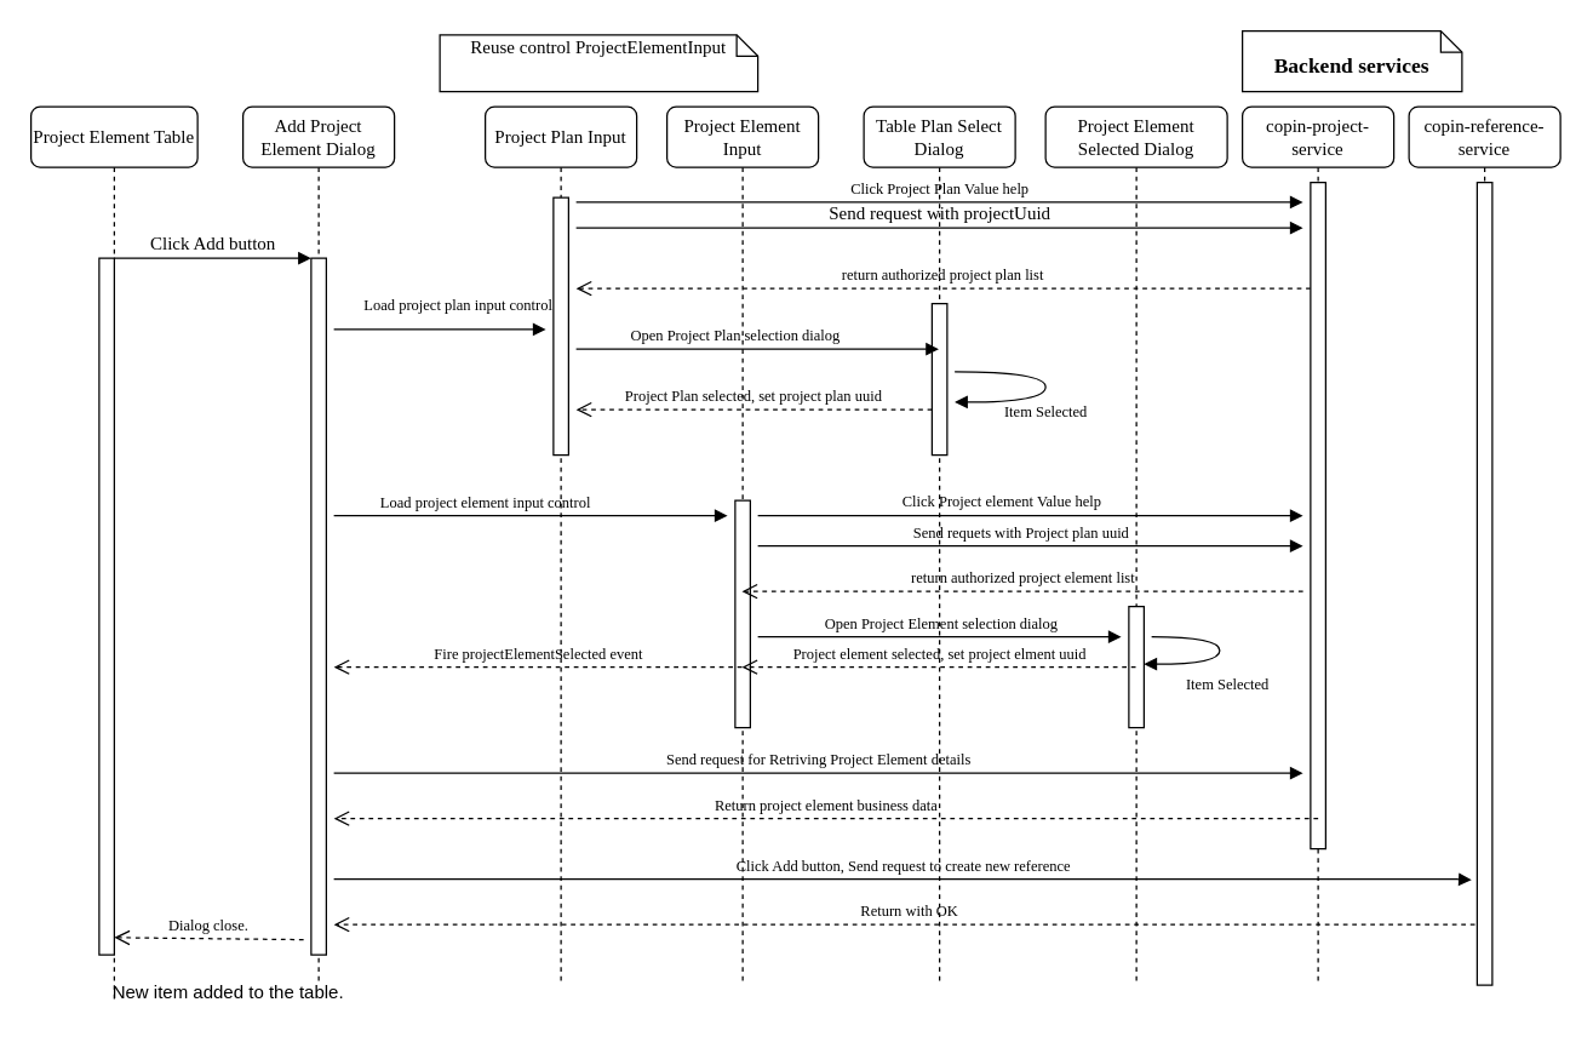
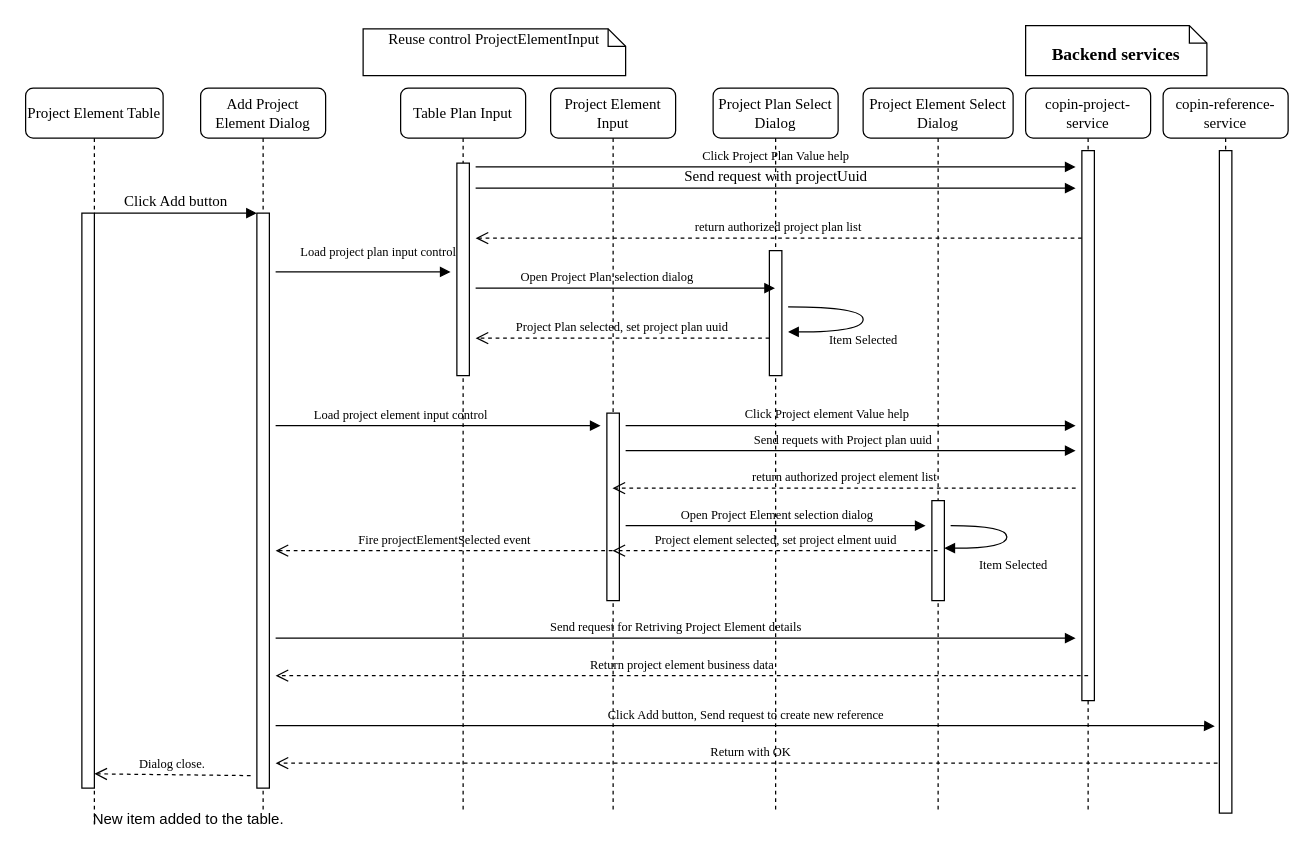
- <mxCell id="5" value="Project Plan Input" style="shape=umlLifeline;perimeter=lifelinePerimeter;whiteSpace=wrap;html=1;container=1;collapsible=0;recursiveResize=0;outlineConnect=0;rounded=1;shadow=0;comic=0;labelBackgroundColor=none;strokeWidth=1;fontFamily=Verdana;fontSize=12;align=center;" parent="1" vertex="1"><mxGeometry x="320" y="70" width="100" height="580" as="geometry" /></mxCell>
+ <mxCell id="5" value="Table Plan Input" style="shape=umlLifeline;perimeter=lifelinePerimeter;whiteSpace=wrap;html=1;container=1;collapsible=0;recursiveResize=0;outlineConnect=0;rounded=1;shadow=0;comic=0;labelBackgroundColor=none;strokeWidth=1;fontFamily=Verdana;fontSize=12;align=center;" parent="1" vertex="1"><mxGeometry x="320" y="70" width="100" height="580" as="geometry" /></mxCell>
- <mxCell id="11" value="Table Plan Select Dialog" style="shape=umlLifeline;perimeter=lifelinePerimeter;whiteSpace=wrap;html=1;container=1;collapsible=0;recursiveResize=0;outlineConnect=0;rounded=1;shadow=0;comic=0;labelBackgroundColor=none;strokeWidth=1;fontFamily=Verdana;fontSize=12;align=center;" parent="1" vertex="1"><mxGeometry x="570" y="70" width="100" height="580" as="geometry" /></mxCell>
+ <mxCell id="11" value="Project Plan Select Dialog" style="shape=umlLifeline;perimeter=lifelinePerimeter;whiteSpace=wrap;html=1;container=1;collapsible=0;recursiveResize=0;outlineConnect=0;rounded=1;shadow=0;comic=0;labelBackgroundColor=none;strokeWidth=1;fontFamily=Verdana;fontSize=12;align=center;" parent="1" vertex="1"><mxGeometry x="570" y="70" width="100" height="580" as="geometry" /></mxCell>
- <mxCell id="15" value="Project Element Selected Dialog" style="shape=umlLifeline;perimeter=lifelinePerimeter;whiteSpace=wrap;html=1;container=1;collapsible=0;recursiveResize=0;outlineConnect=0;rounded=1;shadow=0;comic=0;labelBackgroundColor=none;strokeWidth=1;fontFamily=Verdana;fontSize=12;align=center;" parent="1" vertex="1"><mxGeometry x="690" y="70" width="120" height="580" as="geometry" /></mxCell>
+ <mxCell id="15" value="Project Element Select Dialog" style="shape=umlLifeline;perimeter=lifelinePerimeter;whiteSpace=wrap;html=1;container=1;collapsible=0;recursiveResize=0;outlineConnect=0;rounded=1;shadow=0;comic=0;labelBackgroundColor=none;strokeWidth=1;fontFamily=Verdana;fontSize=12;align=center;" parent="1" vertex="1"><mxGeometry x="690" y="70" width="120" height="580" as="geometry" /></mxCell>
